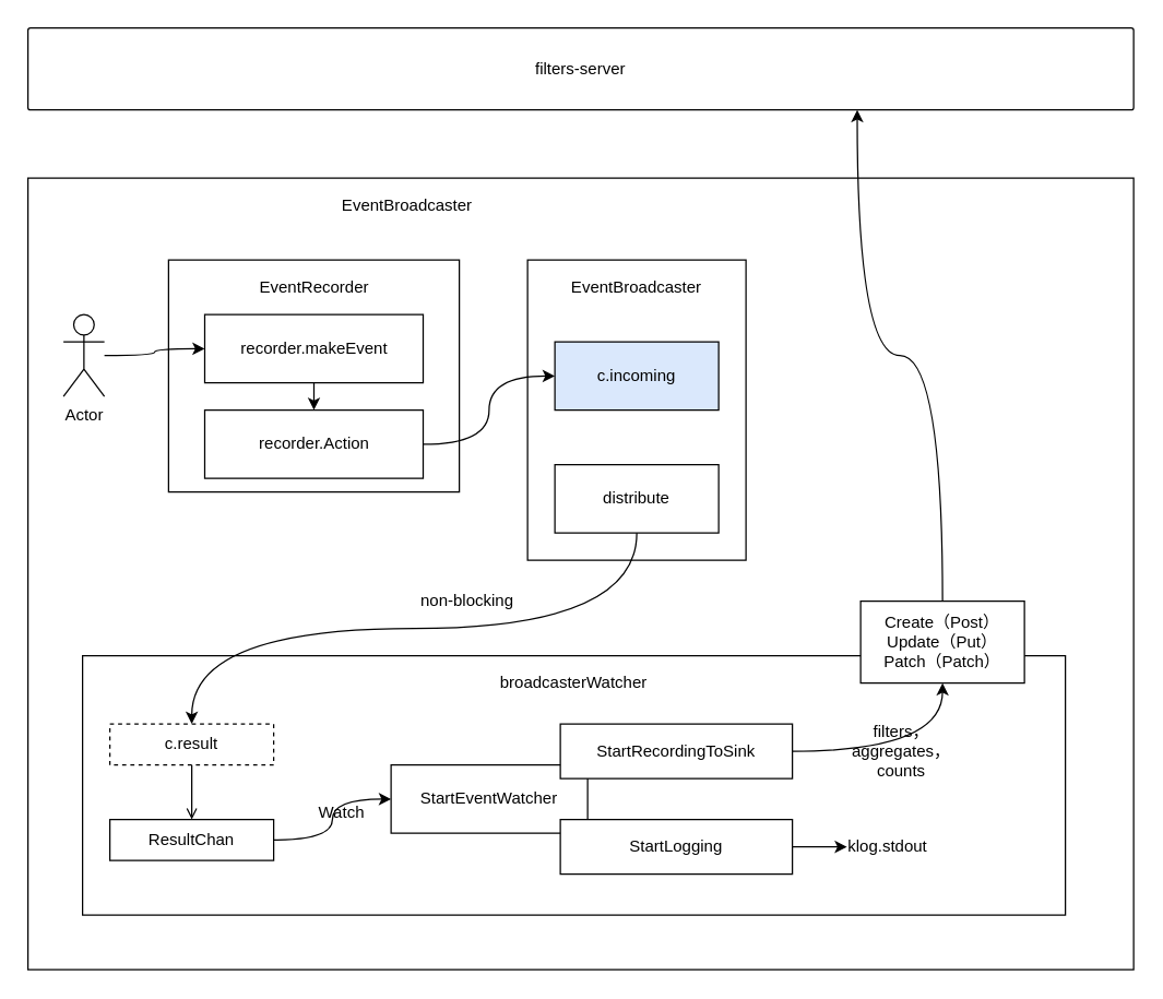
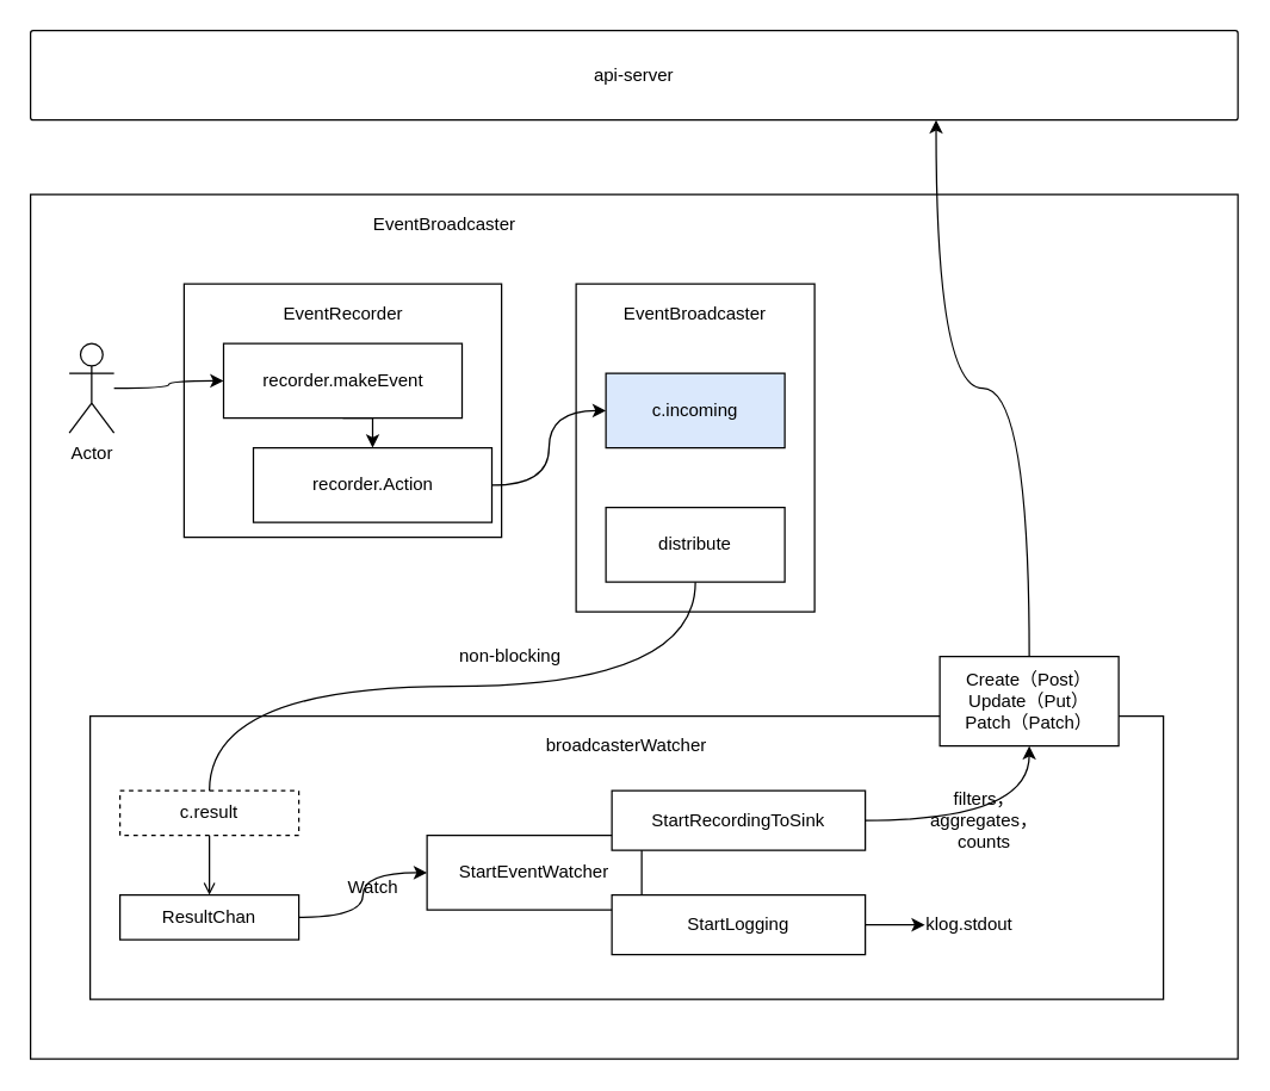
- <mxCell id="2" value="filters-server" style="rounded=1;whiteSpace=wrap;html=1;arcSize=3;" parent="1" vertex="1"><mxGeometry x="20" y="20" width="810" height="60" as="geometry" /></mxCell>
+ <mxCell id="2" value="api-server" style="rounded=1;whiteSpace=wrap;html=1;arcSize=3;" parent="1" vertex="1"><mxGeometry x="20" y="20" width="810" height="60" as="geometry" /></mxCell>
- <mxCell id="10" value="recorder.Action" style="rounded=0;whiteSpace=wrap;html=1;" parent="1" vertex="1"><mxGeometry x="149.5" y="300" width="160" height="50" as="geometry" /></mxCell>
+ <mxCell id="10" value="recorder.Action" style="rounded=0;whiteSpace=wrap;html=1;" parent="1" vertex="1"><mxGeometry x="169.5" y="300" width="160" height="50" as="geometry" /></mxCell>
- <mxCell id="34" style="edgeStyle=orthogonalEdgeStyle;curved=1;rounded=0;orthogonalLoop=1;jettySize=auto;html=1;entryX=0.5;entryY=0;entryDx=0;entryDy=0;exitX=0.5;exitY=1;exitDx=0;exitDy=0;" parent="1" source="15" target="20" edge="1"><mxGeometry relative="1" as="geometry" /></mxCell>
+ <mxCell id="34" style="edgeStyle=orthogonalEdgeStyle;curved=1;rounded=0;orthogonalLoop=1;jettySize=auto;html=1;entryX=0.5;entryY=0;entryDx=0;entryDy=0;exitX=0.5;exitY=1;exitDx=0;exitDy=0;endArrow=none;" parent="1" source="15" target="20" edge="1"><mxGeometry relative="1" as="geometry" /></mxCell>
